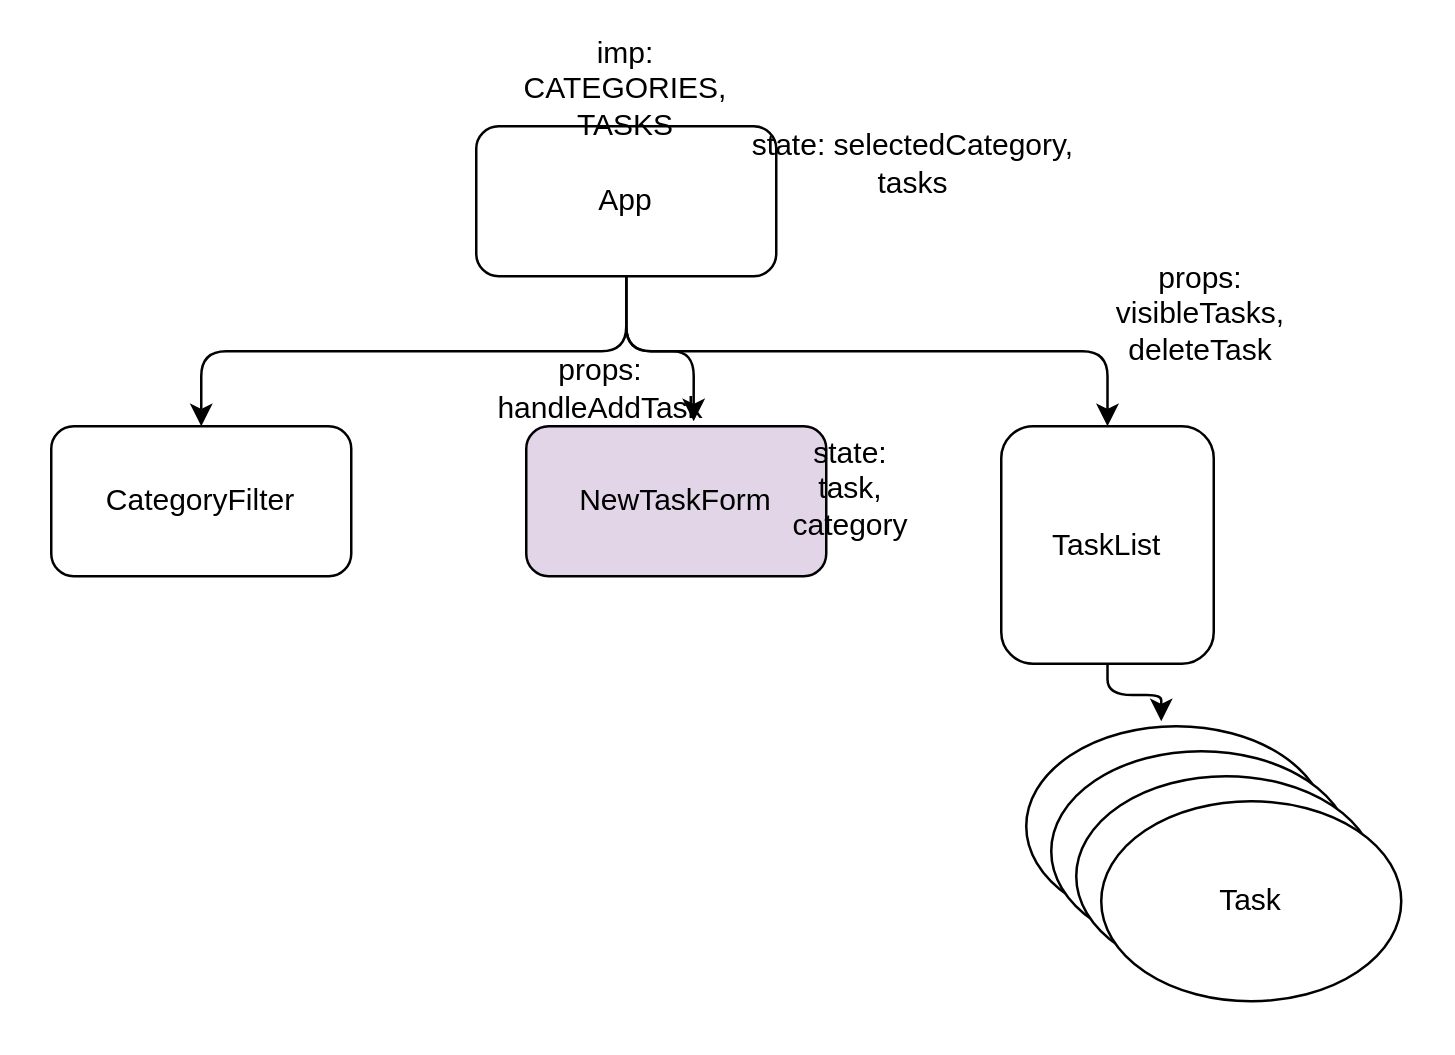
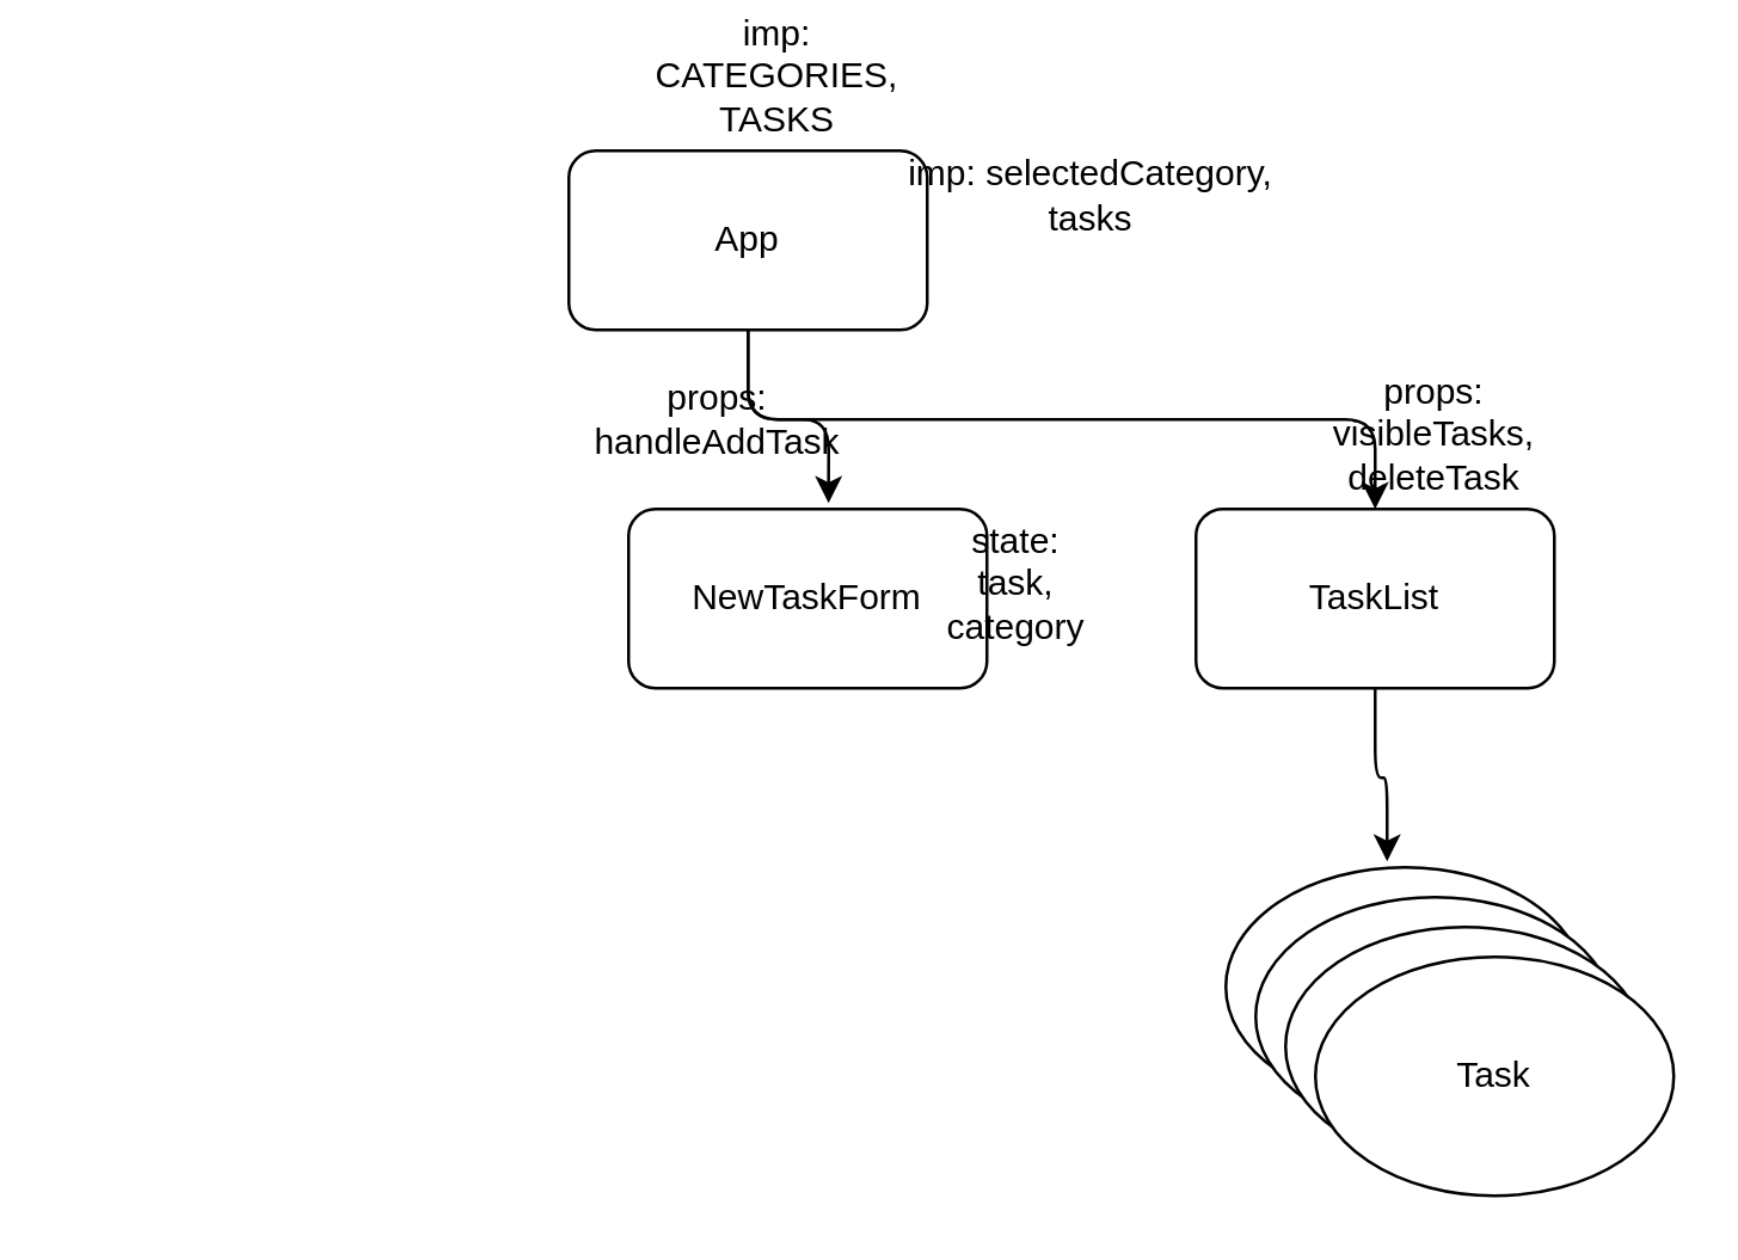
- <mxCell id="15" value="imp: CATEGORIES, TASKS" style="text;html=1;strokeColor=none;fillColor=none;align=center;verticalAlign=middle;whiteSpace=wrap;rounded=0;" vertex="1" parent="1"><mxGeometry x="220" y="20" width="60" height="30" as="geometry" /></mxCell>
+ <mxCell id="15" value="imp: CATEGORIES, TASKS" style="text;html=1;strokeColor=none;fillColor=none;align=center;verticalAlign=middle;whiteSpace=wrap;rounded=0;" vertex="1" parent="1"><mxGeometry x="230" y="10" width="60" height="30" as="geometry" /></mxCell>
- <mxCell id="14" value="state: selectedCategory, tasks" style="text;html=1;strokeColor=none;fillColor=none;align=center;verticalAlign=middle;whiteSpace=wrap;rounded=0;" vertex="1" parent="1"><mxGeometry x="290" y="50" width="150" height="30" as="geometry" /></mxCell>
+ <mxCell id="14" value="imp: selectedCategory, tasks" style="text;html=1;strokeColor=none;fillColor=none;align=center;verticalAlign=middle;whiteSpace=wrap;rounded=0;" vertex="1" parent="1"><mxGeometry x="290" y="50" width="150" height="30" as="geometry" /></mxCell>
- <mxCell id="16" value="props: visibleTasks, deleteTask" style="text;html=1;strokeColor=none;fillColor=none;align=center;verticalAlign=middle;whiteSpace=wrap;rounded=0;" vertex="1" parent="1"><mxGeometry x="450" y="110" width="60" height="30" as="geometry" /></mxCell>
+ <mxCell id="16" value="props: visibleTasks, deleteTask" style="text;html=1;strokeColor=none;fillColor=none;align=center;verticalAlign=middle;whiteSpace=wrap;rounded=0;" vertex="1" parent="1"><mxGeometry x="450" y="130" width="60" height="30" as="geometry" /></mxCell>
- <mxCell id="2" style="edgeStyle=orthogonalEdgeStyle;html=1;exitX=0.5;exitY=1;exitDx=0;exitDy=0;entryX=0.5;entryY=0;entryDx=0;entryDy=0;" edge="1" parent="1" source="5" target="6"><mxGeometry relative="1" as="geometry" /></mxCell>
- <mxCell id="18" value="props: handleAddTask" style="text;html=1;strokeColor=none;fillColor=none;align=center;verticalAlign=middle;whiteSpace=wrap;rounded=0;" vertex="1" parent="1"><mxGeometry x="210" y="140" width="60" height="30" as="geometry" /></mxCell>
+ <mxCell id="18" value="props: handleAddTask" style="text;html=1;strokeColor=none;fillColor=none;align=center;verticalAlign=middle;whiteSpace=wrap;rounded=0;" vertex="1" parent="1"><mxGeometry x="210" y="125" width="60" height="30" as="geometry" /></mxCell>
- <mxCell id="6" value="CategoryFilter" style="rounded=1;whiteSpace=wrap;html=1;" vertex="1" parent="1"><mxGeometry x="20" y="170" width="120" height="60" as="geometry" /></mxCell>
- <mxCell id="7" value="NewTaskForm" style="rounded=1;whiteSpace=wrap;html=1;fillColor=#e1d5e7;" vertex="1" parent="1"><mxGeometry x="210" y="170" width="120" height="60" as="geometry" /></mxCell>
+ <mxCell id="7" value="NewTaskForm" style="rounded=1;whiteSpace=wrap;html=1;" vertex="1" parent="1"><mxGeometry x="210" y="170" width="120" height="60" as="geometry" /></mxCell>
- <mxCell id="9" value="TaskList" style="rounded=1;whiteSpace=wrap;html=1;" vertex="1" parent="1"><mxGeometry x="400" y="170" width="85" height="95" as="geometry" /></mxCell>
+ <mxCell id="9" value="TaskList" style="rounded=1;whiteSpace=wrap;html=1;" vertex="1" parent="1"><mxGeometry x="400" y="170" width="120" height="60" as="geometry" /></mxCell>
